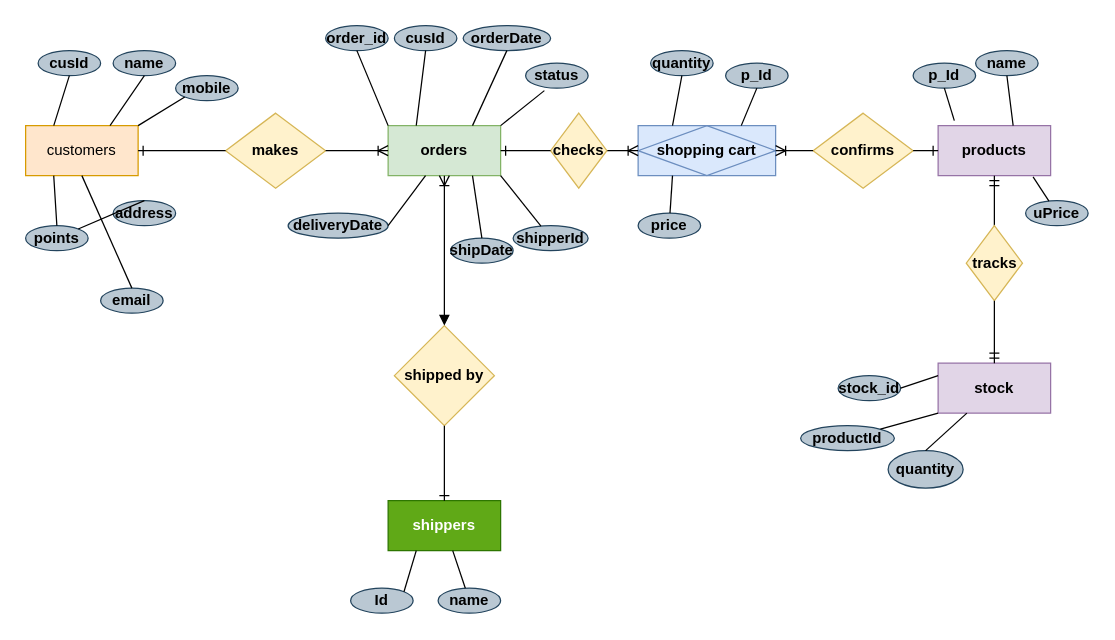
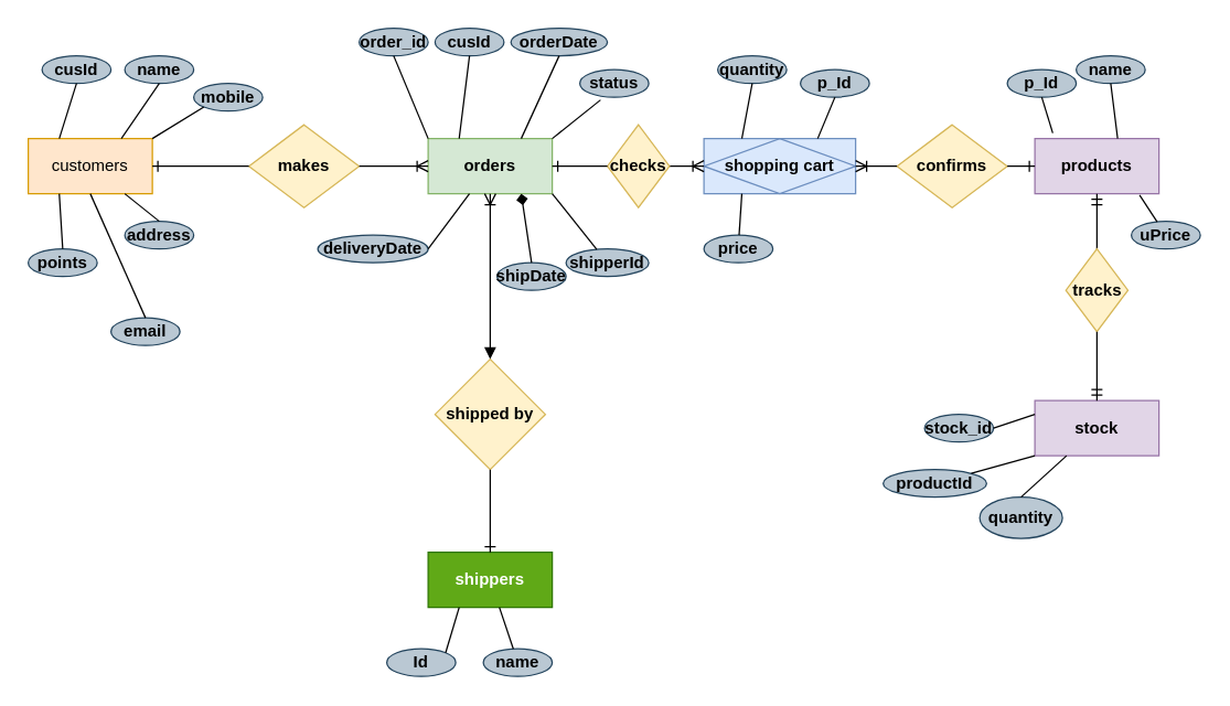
- <mxCell id="40" value="" style="endArrow=none;html=1;rounded=0;entryX=0.75;entryY=1;entryDx=0;entryDy=0;exitX=0.5;exitY=0;exitDx=0;exitDy=0;fontStyle=1" parent="1" source="24" target="14" edge="1"><mxGeometry width="50" height="50" relative="1" as="geometry"><mxPoint x="300" y="270" as="sourcePoint" /><mxPoint x="350" y="220" as="targetPoint" /></mxGeometry></mxCell>
+ <mxCell id="40" value="" style="endArrow=diamond;html=1;rounded=0;entryX=0.75;entryY=1;entryDx=0;entryDy=0;exitX=0.5;exitY=0;exitDx=0;exitDy=0;fontStyle=1;" parent="1" source="24" target="14" edge="1"><mxGeometry width="50" height="50" relative="1" as="geometry"><mxPoint x="300" y="270" as="sourcePoint" /><mxPoint x="350" y="220" as="targetPoint" /></mxGeometry></mxCell>
- <mxCell id="45" value="" style="endArrow=none;html=1;rounded=0;exitX=0.5;exitY=0;exitDx=0;exitDy=0;fontStyle=1;" parent="1" source="36" target="35" edge="1"><mxGeometry width="50" height="50" relative="1" as="geometry"><mxPoint x="130" y="240" as="sourcePoint" /><mxPoint x="180" y="190" as="targetPoint" /></mxGeometry></mxCell>
+ <mxCell id="45" value="" style="endArrow=none;html=1;rounded=0;exitX=0.5;exitY=0;exitDx=0;exitDy=0;fontStyle=1" parent="1" source="36" target="2" edge="1"><mxGeometry width="50" height="50" relative="1" as="geometry"><mxPoint x="130" y="240" as="sourcePoint" /><mxPoint x="180" y="190" as="targetPoint" /></mxGeometry></mxCell>
